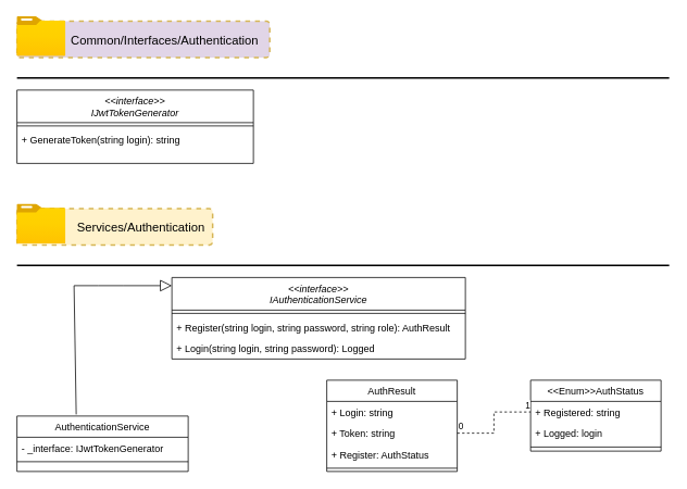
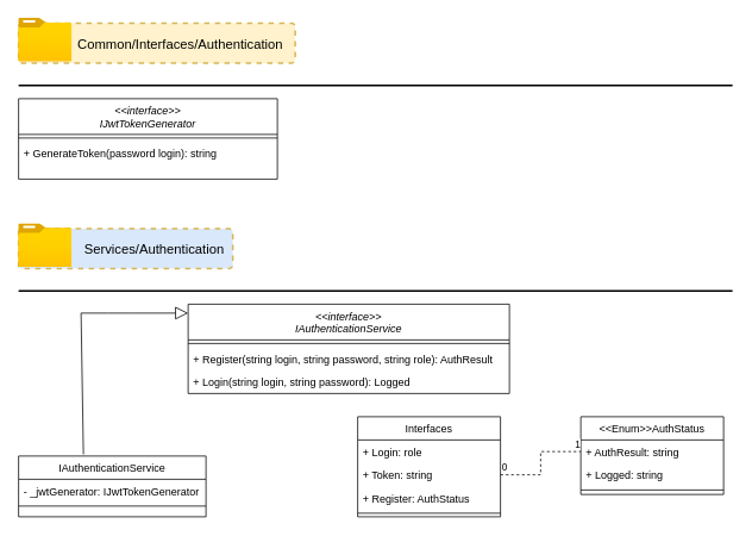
- <mxCell id="2" value="&lt;div style=&quot;&quot;&gt;&lt;span style=&quot;font-size: 15px; background-color: initial;&quot;&gt;Common/Interfaces/Authentication&amp;nbsp; &amp;nbsp;&lt;/span&gt;&lt;/div&gt;" style="rounded=1;arcSize=9;align=right;spacingLeft=5;strokeColor=#d6b656;html=1;strokeWidth=2;fontSize=12;dashed=1;fillColor=#e1d5e7;" parent="1" vertex="1"><mxGeometry x="20" y="25.65" width="310" height="44.35" as="geometry" /></mxCell>
+ <mxCell id="2" value="&lt;div style=&quot;&quot;&gt;&lt;span style=&quot;font-size: 15px; background-color: initial;&quot;&gt;Common/Interfaces/Authentication&amp;nbsp; &amp;nbsp;&lt;/span&gt;&lt;/div&gt;" style="rounded=1;arcSize=9;align=right;spacingLeft=5;strokeColor=#d6b656;html=1;strokeWidth=2;fontSize=12;dashed=1;fillColor=#fff2cc;" parent="1" vertex="1"><mxGeometry x="20" y="25.65" width="310" height="44.35" as="geometry" /></mxCell>
- <mxCell id="10" value="+ GenerateToken(string login): string" style="text;align=left;verticalAlign=top;spacingLeft=4;spacingRight=4;overflow=hidden;rotatable=0;points=[[0,0.5],[1,0.5]];portConstraint=eastwest;" parent="8" vertex="1"><mxGeometry y="48" width="290" height="26" as="geometry" /></mxCell>
+ <mxCell id="10" value="+ GenerateToken(password login): string" style="text;align=left;verticalAlign=top;spacingLeft=4;spacingRight=4;overflow=hidden;rotatable=0;points=[[0,0.5],[1,0.5]];portConstraint=eastwest;" parent="8" vertex="1"><mxGeometry y="48" width="290" height="26" as="geometry" /></mxCell>
- <mxCell id="5" value="&lt;div style=&quot;&quot;&gt;&lt;span style=&quot;font-size: 15px; background-color: initial;&quot;&gt;Services/Authentication&amp;nbsp;&amp;nbsp;&lt;/span&gt;&lt;/div&gt;" style="rounded=1;arcSize=9;align=right;spacingLeft=5;strokeColor=#d6b656;html=1;strokeWidth=2;fontSize=12;dashed=1;fillColor=#fff2cc;" parent="1" vertex="1"><mxGeometry x="20" y="255.65" width="240" height="44.35" as="geometry" /></mxCell>
+ <mxCell id="5" value="&lt;div style=&quot;&quot;&gt;&lt;span style=&quot;font-size: 15px; background-color: initial;&quot;&gt;Services/Authentication&amp;nbsp;&amp;nbsp;&lt;/span&gt;&lt;/div&gt;" style="rounded=1;arcSize=9;align=right;spacingLeft=5;strokeColor=#d6b656;html=1;strokeWidth=2;fontSize=12;dashed=1;fillColor=#dae8fc;" parent="1" vertex="1"><mxGeometry x="20" y="255.65" width="240" height="44.35" as="geometry" /></mxCell>
- <mxCell id="18" value="AuthResult" style="swimlane;fontStyle=0;align=center;verticalAlign=top;childLayout=stackLayout;horizontal=1;startSize=26;horizontalStack=0;resizeParent=1;resizeLast=0;collapsible=1;marginBottom=0;rounded=0;shadow=0;strokeWidth=1;" parent="1" vertex="1"><mxGeometry x="400" y="466" width="160" height="112" as="geometry"><mxRectangle x="340" y="380" width="170" height="26" as="alternateBounds" /></mxGeometry></mxCell>
+ <mxCell id="18" value="Interfaces" style="swimlane;fontStyle=0;align=center;verticalAlign=top;childLayout=stackLayout;horizontal=1;startSize=26;horizontalStack=0;resizeParent=1;resizeLast=0;collapsible=1;marginBottom=0;rounded=0;shadow=0;strokeWidth=1;" parent="1" vertex="1"><mxGeometry x="400" y="466" width="160" height="112" as="geometry"><mxRectangle x="340" y="380" width="170" height="26" as="alternateBounds" /></mxGeometry></mxCell>
- <mxCell id="19" value="+ Login: string" style="text;align=left;verticalAlign=top;spacingLeft=4;spacingRight=4;overflow=hidden;rotatable=0;points=[[0,0.5],[1,0.5]];portConstraint=eastwest;" parent="18" vertex="1"><mxGeometry y="26" width="160" height="26" as="geometry" /></mxCell>
+ <mxCell id="19" value="+ Login: role" style="text;align=left;verticalAlign=top;spacingLeft=4;spacingRight=4;overflow=hidden;rotatable=0;points=[[0,0.5],[1,0.5]];portConstraint=eastwest;" parent="18" vertex="1"><mxGeometry y="26" width="160" height="26" as="geometry" /></mxCell>
- <mxCell id="24" value="+ Registered: string" style="text;align=left;verticalAlign=top;spacingLeft=4;spacingRight=4;overflow=hidden;rotatable=0;points=[[0,0.5],[1,0.5]];portConstraint=eastwest;" parent="23" vertex="1"><mxGeometry y="26" width="160" height="26" as="geometry" /></mxCell>
+ <mxCell id="24" value="+ AuthResult: string" style="text;align=left;verticalAlign=top;spacingLeft=4;spacingRight=4;overflow=hidden;rotatable=0;points=[[0,0.5],[1,0.5]];portConstraint=eastwest;" parent="23" vertex="1"><mxGeometry y="26" width="160" height="26" as="geometry" /></mxCell>
- <mxCell id="15" value="AuthenticationService" style="swimlane;fontStyle=0;align=center;verticalAlign=top;childLayout=stackLayout;horizontal=1;startSize=26;horizontalStack=0;resizeParent=1;resizeLast=0;collapsible=1;marginBottom=0;rounded=0;shadow=0;strokeWidth=1;" parent="1" vertex="1"><mxGeometry x="20" y="510" width="210" height="68" as="geometry"><mxRectangle x="130" y="380" width="160" height="26" as="alternateBounds" /></mxGeometry></mxCell>
+ <mxCell id="15" value="IAuthenticationService" style="swimlane;fontStyle=0;align=center;verticalAlign=top;childLayout=stackLayout;horizontal=1;startSize=26;horizontalStack=0;resizeParent=1;resizeLast=0;collapsible=1;marginBottom=0;rounded=0;shadow=0;strokeWidth=1;" parent="1" vertex="1"><mxGeometry x="20" y="510" width="210" height="68" as="geometry"><mxRectangle x="130" y="380" width="160" height="26" as="alternateBounds" /></mxGeometry></mxCell>
- <mxCell id="25" value="+ Logged: login" style="text;align=left;verticalAlign=top;spacingLeft=4;spacingRight=4;overflow=hidden;rotatable=0;points=[[0,0.5],[1,0.5]];portConstraint=eastwest;" parent="23" vertex="1"><mxGeometry y="52" width="160" height="26" as="geometry" /></mxCell>
+ <mxCell id="25" value="+ Logged: string" style="text;align=left;verticalAlign=top;spacingLeft=4;spacingRight=4;overflow=hidden;rotatable=0;points=[[0,0.5],[1,0.5]];portConstraint=eastwest;" parent="23" vertex="1"><mxGeometry y="52" width="160" height="26" as="geometry" /></mxCell>
- <mxCell id="16" value="- _interface: IJwtTokenGenerator" style="text;align=left;verticalAlign=top;spacingLeft=4;spacingRight=4;overflow=hidden;rotatable=0;points=[[0,0.5],[1,0.5]];portConstraint=eastwest;" parent="15" vertex="1"><mxGeometry y="26" width="210" height="26" as="geometry" /></mxCell>
+ <mxCell id="16" value="- _jwtGenerator: IJwtTokenGenerator" style="text;align=left;verticalAlign=top;spacingLeft=4;spacingRight=4;overflow=hidden;rotatable=0;points=[[0,0.5],[1,0.5]];portConstraint=eastwest;" parent="15" vertex="1"><mxGeometry y="26" width="210" height="26" as="geometry" /></mxCell>
